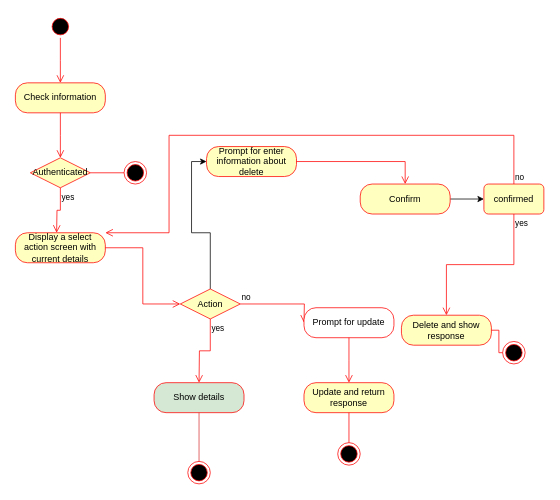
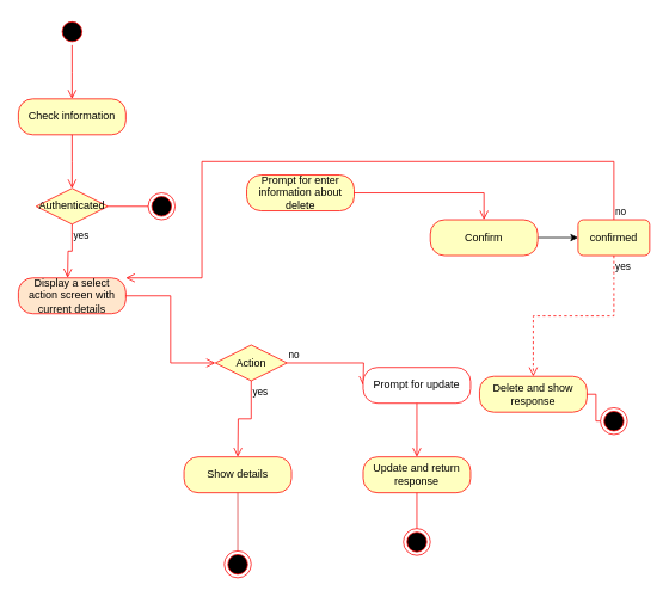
- <mxCell id="13" style="edgeStyle=orthogonalEdgeStyle;rounded=0;orthogonalLoop=1;jettySize=auto;html=1;entryX=0;entryY=0.5;entryDx=0;entryDy=0;" edge="1" parent="1" source="14" target="24"><mxGeometry relative="1" as="geometry" /></mxCell>
- <mxCell id="10" value="Display a select action screen with current details" style="rounded=1;whiteSpace=wrap;html=1;arcSize=40;fontColor=#000000;fillColor=#ffffc0;strokeColor=#ff0000;" vertex="1" parent="1"><mxGeometry x="20" y="310" width="120" height="40" as="geometry" /></mxCell>
+ <mxCell id="10" value="Display a select action screen with current details" style="rounded=1;whiteSpace=wrap;html=1;arcSize=40;fontColor=#000000;fillColor=#ffe6cc;strokeColor=#ff0000;" vertex="1" parent="1"><mxGeometry x="20" y="310" width="120" height="40" as="geometry" /></mxCell>
- <mxCell id="33" value="yes" style="edgeStyle=orthogonalEdgeStyle;html=1;align=left;verticalAlign=top;endArrow=open;endSize=8;strokeColor=#ff0000;rounded=0;" edge="1" source="31" parent="1" target="28"><mxGeometry x="-1" relative="1" as="geometry"><mxPoint x="685" y="345" as="targetPoint" /></mxGeometry></mxCell>
+ <mxCell id="33" value="yes" style="edgeStyle=orthogonalEdgeStyle;html=1;align=left;verticalAlign=top;endArrow=open;endSize=8;strokeColor=#ff0000;rounded=0;dashed=1;" edge="1" source="31" parent="1" target="28"><mxGeometry x="-1" relative="1" as="geometry"><mxPoint x="685" y="345" as="targetPoint" /></mxGeometry></mxCell>
- <mxCell id="12" value="Show details" style="rounded=1;whiteSpace=wrap;html=1;arcSize=40;fontColor=#000000;fillColor=#d5e8d4;strokeColor=#ff0000;" vertex="1" parent="1"><mxGeometry x="205" y="510" width="120" height="40" as="geometry" /></mxCell>
+ <mxCell id="12" value="Show details" style="rounded=1;whiteSpace=wrap;html=1;arcSize=40;fontColor=#000000;fillColor=#ffffc0;strokeColor=#ff0000;" vertex="1" parent="1"><mxGeometry x="205" y="510" width="120" height="40" as="geometry" /></mxCell>
